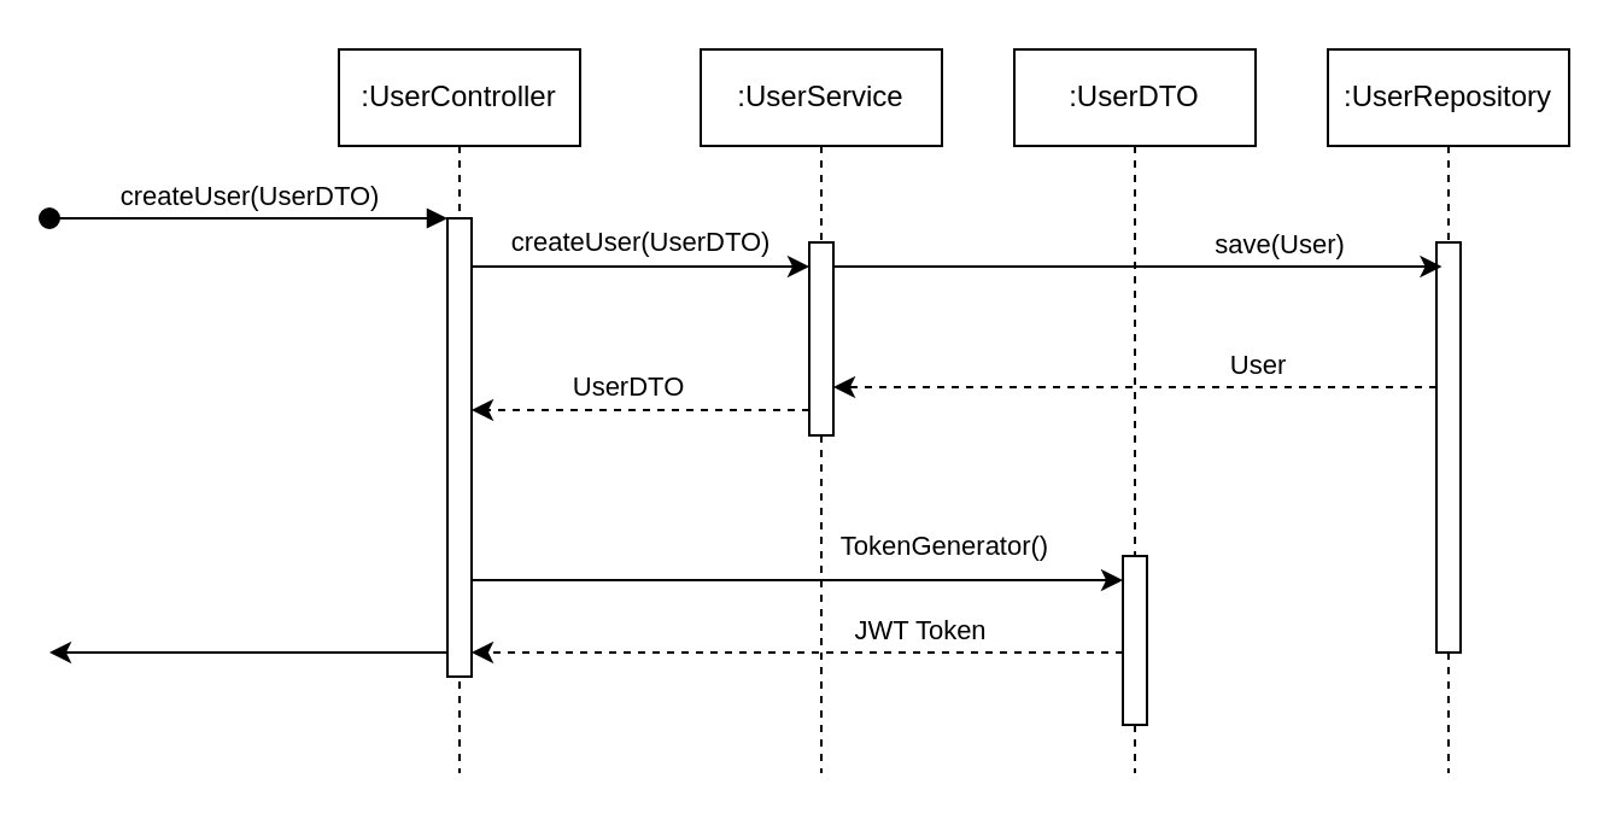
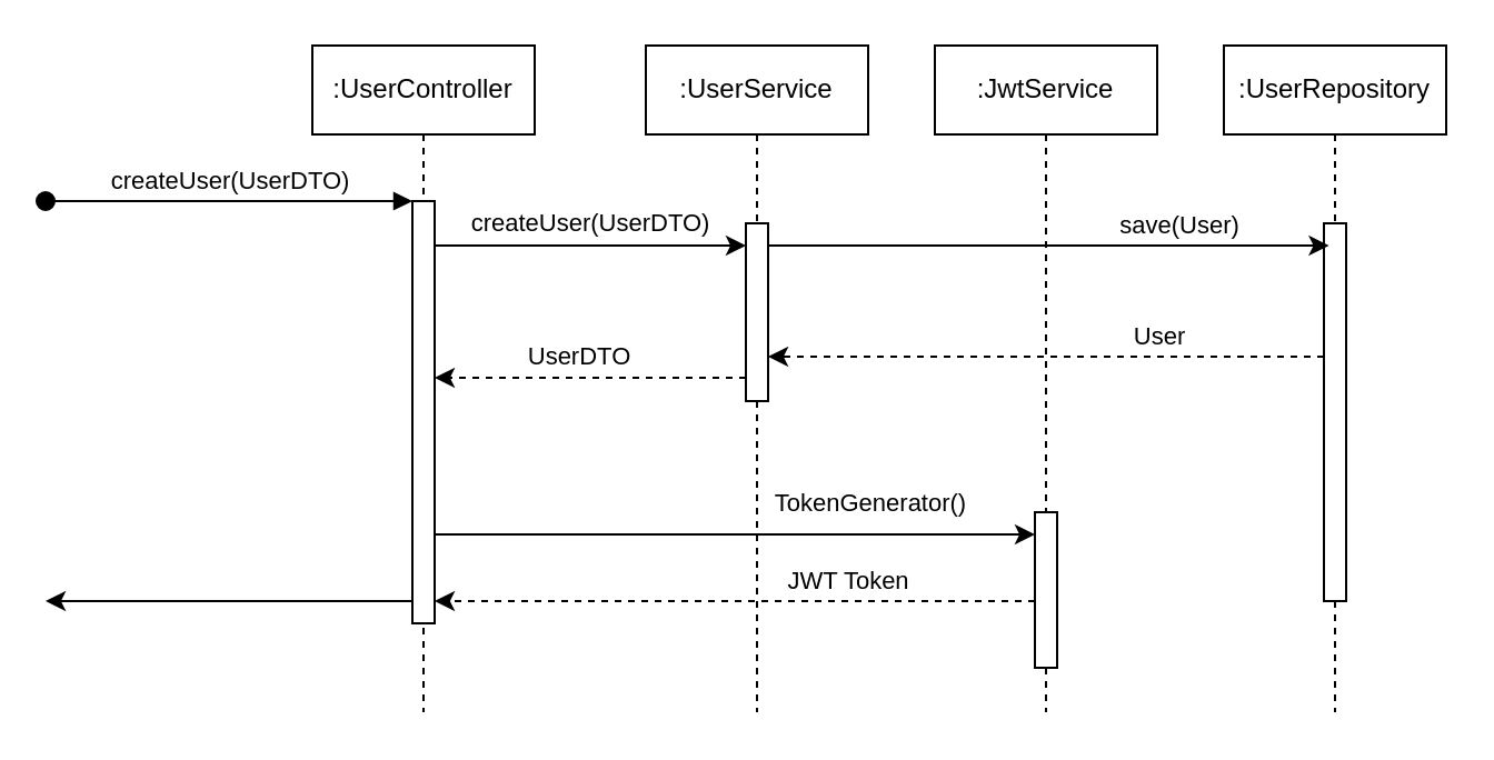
- <mxCell id="9" value=":UserDTO" style="shape=umlLifeline;perimeter=lifelinePerimeter;whiteSpace=wrap;html=1;container=0;dropTarget=0;collapsible=0;recursiveResize=0;outlineConnect=0;portConstraint=eastwest;newEdgeStyle={&quot;edgeStyle&quot;:&quot;elbowEdgeStyle&quot;,&quot;elbow&quot;:&quot;vertical&quot;,&quot;curved&quot;:0,&quot;rounded&quot;:0};" parent="1" vertex="1"><mxGeometry x="420" y="20" width="100" height="300" as="geometry" /></mxCell>
+ <mxCell id="9" value=":JwtService" style="shape=umlLifeline;perimeter=lifelinePerimeter;whiteSpace=wrap;html=1;container=0;dropTarget=0;collapsible=0;recursiveResize=0;outlineConnect=0;portConstraint=eastwest;newEdgeStyle={&quot;edgeStyle&quot;:&quot;elbowEdgeStyle&quot;,&quot;elbow&quot;:&quot;vertical&quot;,&quot;curved&quot;:0,&quot;rounded&quot;:0};" parent="1" vertex="1"><mxGeometry x="420" y="20" width="100" height="300" as="geometry" /></mxCell>
